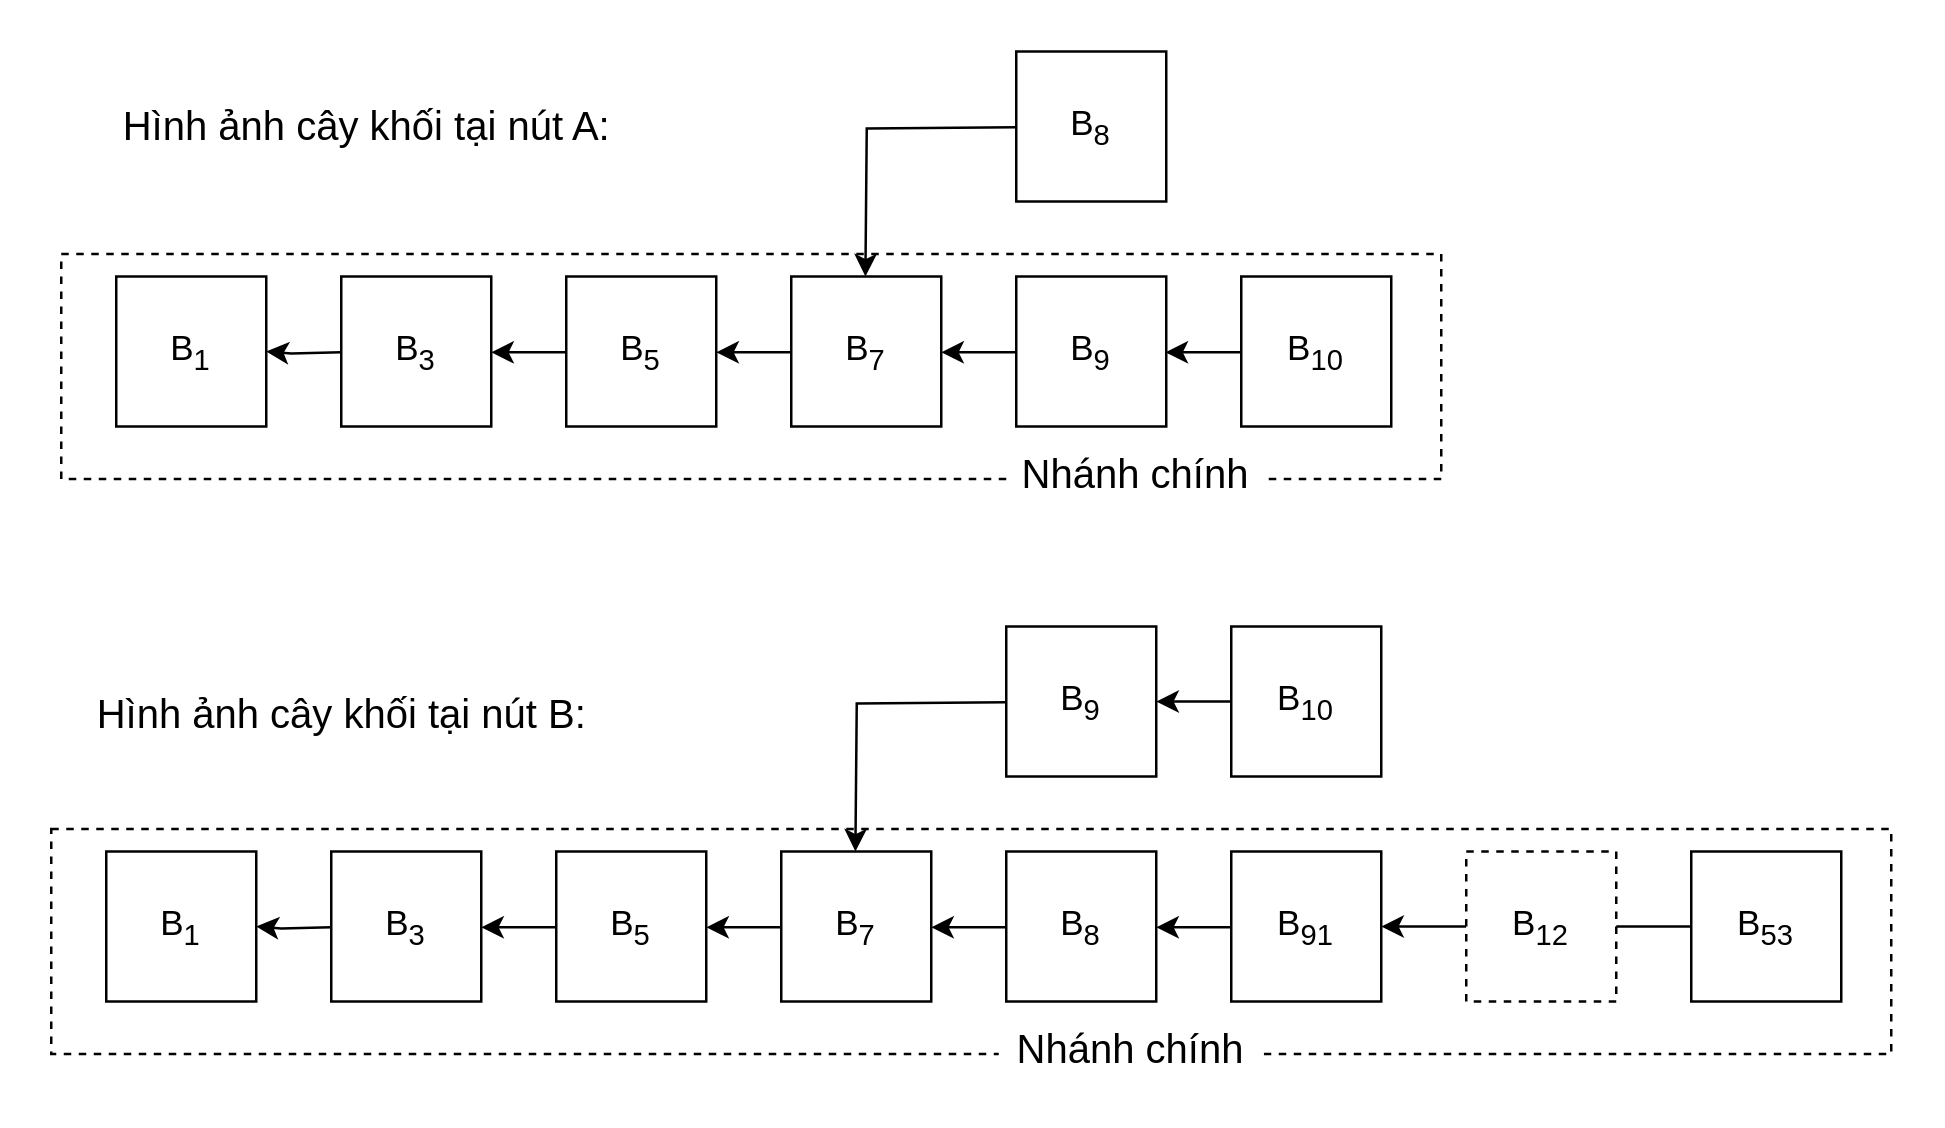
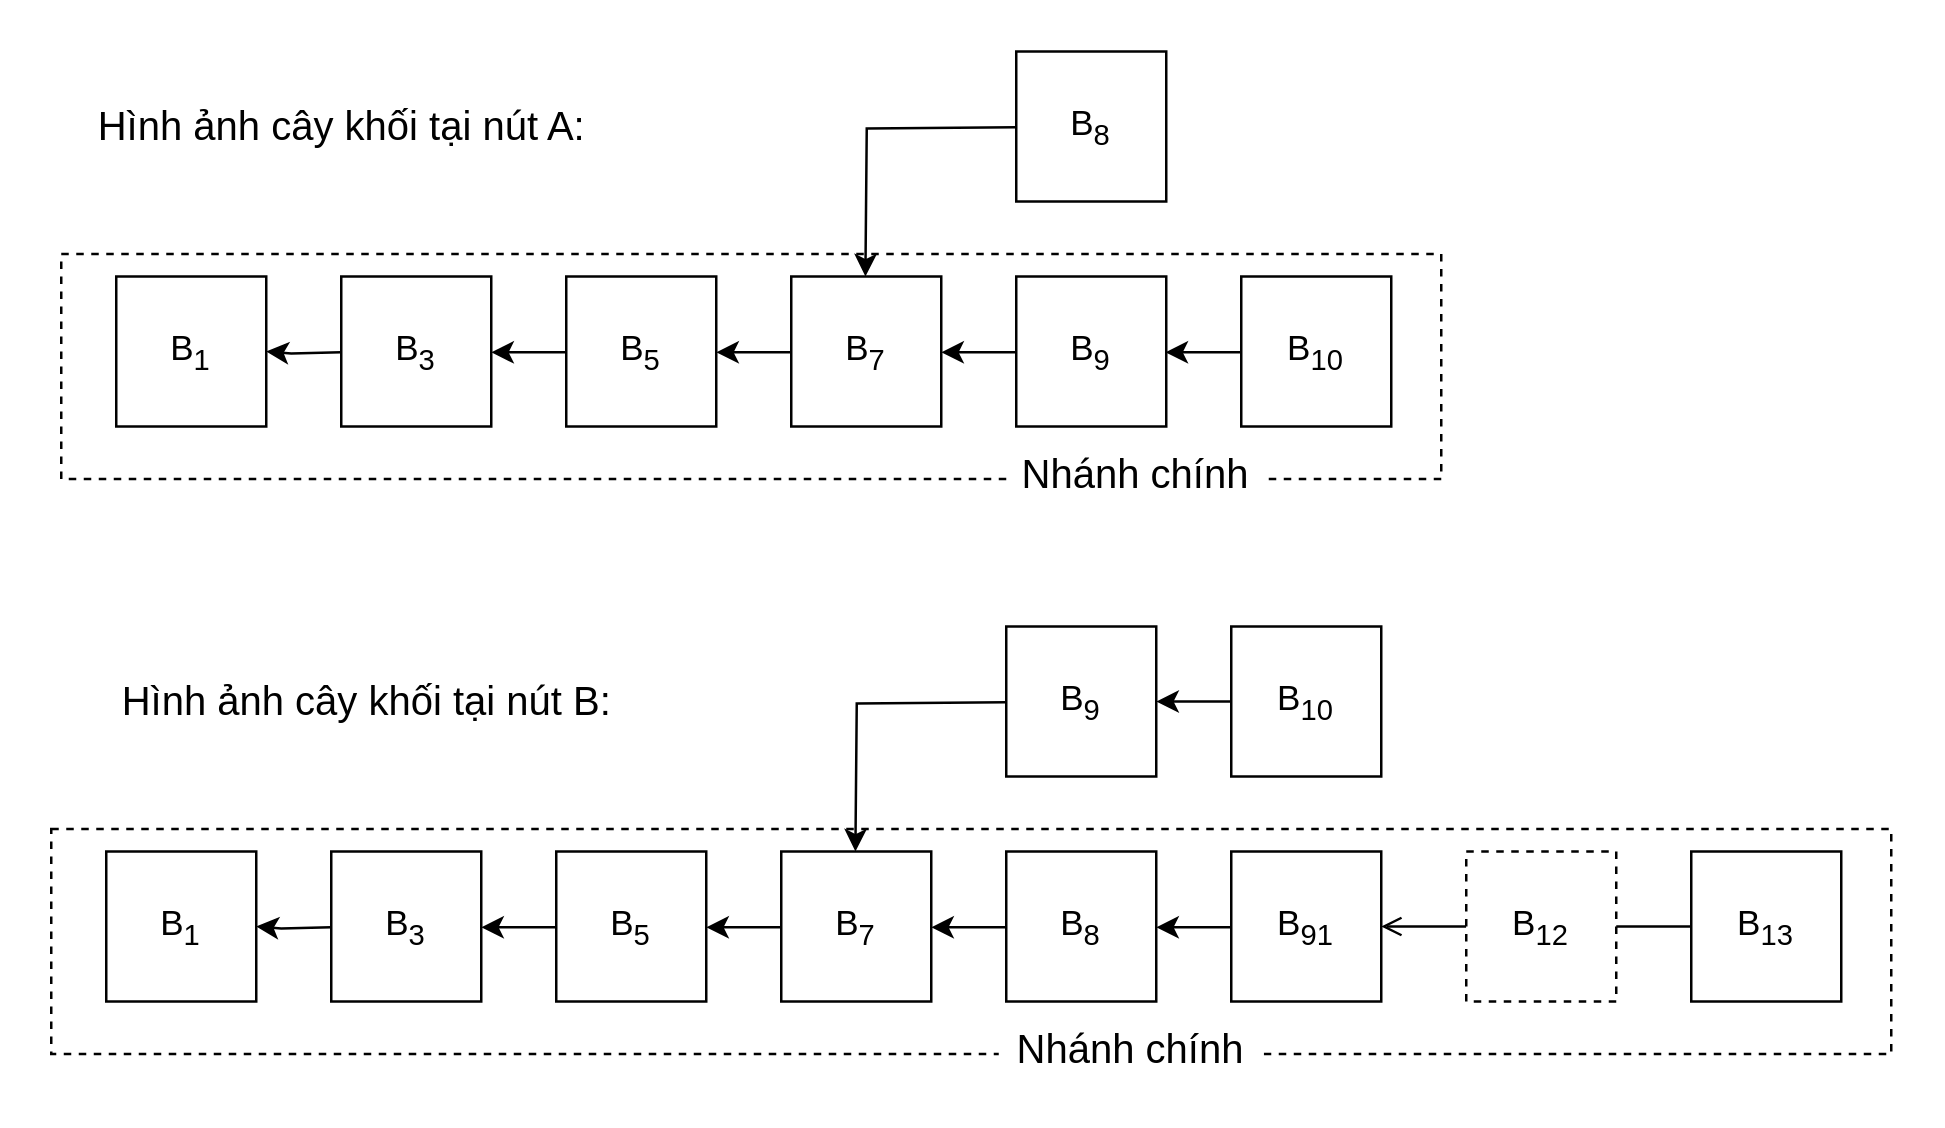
- <mxCell id="38" value="Hình ảnh cây khối tại nút A:" style="text;html=1;strokeColor=none;fillColor=none;align=center;verticalAlign=middle;whiteSpace=wrap;rounded=0;fontSize=16;" vertex="1" parent="1"><mxGeometry x="37" y="40" width="219" height="20" as="geometry" /></mxCell>
+ <mxCell id="38" value="Hình ảnh cây khối tại nút A:" style="text;html=1;strokeColor=none;fillColor=none;align=center;verticalAlign=middle;whiteSpace=wrap;rounded=0;fontSize=16;" vertex="1" parent="1"><mxGeometry x="27" y="40" width="219" height="20" as="geometry" /></mxCell>
- <mxCell id="39" value="Hình ảnh cây khối tại nút B:" style="text;html=1;strokeColor=none;fillColor=none;align=center;verticalAlign=middle;whiteSpace=wrap;rounded=0;fontSize=16;" vertex="1" parent="1"><mxGeometry x="27" y="275" width="219" height="20" as="geometry" /></mxCell>
+ <mxCell id="39" value="Hình ảnh cây khối tại nút B:" style="text;html=1;strokeColor=none;fillColor=none;align=center;verticalAlign=middle;whiteSpace=wrap;rounded=0;fontSize=16;" vertex="1" parent="1"><mxGeometry x="37" y="270" width="219" height="20" as="geometry" /></mxCell>
- <mxCell id="34" style="edgeStyle=orthogonalEdgeStyle;rounded=0;orthogonalLoop=1;jettySize=auto;html=1;" edge="1" parent="1" source="35" target="31"><mxGeometry relative="1" as="geometry" /></mxCell>
+ <mxCell id="34" style="edgeStyle=orthogonalEdgeStyle;rounded=0;orthogonalLoop=1;jettySize=auto;html=1;endArrow=open;" edge="1" parent="1" source="35" target="31"><mxGeometry relative="1" as="geometry" /></mxCell>
- <mxCell id="37" value="&lt;span style=&quot;font-size: 14px&quot;&gt;B&lt;sub&gt;53&lt;/sub&gt;&lt;/span&gt;&lt;br&gt;" style="rounded=0;whiteSpace=wrap;html=1;" vertex="1" parent="1"><mxGeometry x="676" y="340" width="60" height="60" as="geometry" /></mxCell>
+ <mxCell id="37" value="&lt;span style=&quot;font-size: 14px&quot;&gt;B&lt;sub&gt;13&lt;/sub&gt;&lt;/span&gt;&lt;br&gt;" style="rounded=0;whiteSpace=wrap;html=1;" vertex="1" parent="1"><mxGeometry x="676" y="340" width="60" height="60" as="geometry" /></mxCell>
